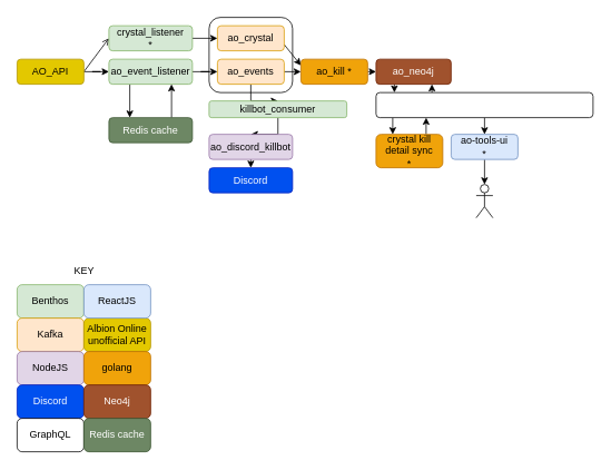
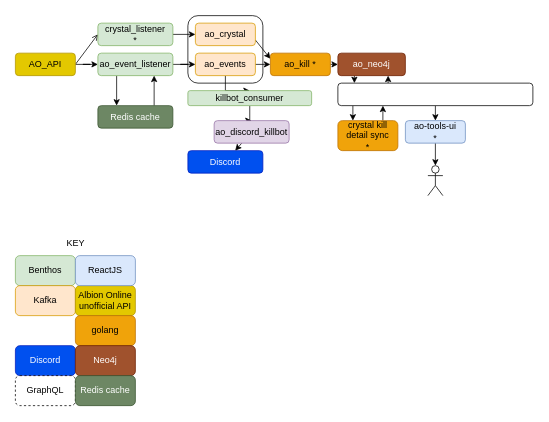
- <mxCell id="16" value="ao_discord_killbot" style="rounded=1;whiteSpace=wrap;html=1;fillColor=#e1d5e7;strokeColor=#9673a6;fontColor=#000000;" parent="1" vertex="1"><mxGeometry x="250" y="160" width="100" height="30" as="geometry" /></mxCell>
+ <mxCell id="16" value="ao_discord_killbot" style="rounded=1;whiteSpace=wrap;html=1;fillColor=#e1d5e7;strokeColor=#9673a6;fontColor=#000000;" parent="1" vertex="1"><mxGeometry x="285" y="160" width="100" height="30" as="geometry" /></mxCell>
- <mxCell id="17" value="NodeJS" style="rounded=1;whiteSpace=wrap;html=1;fillColor=#e1d5e7;strokeColor=#9673a6;fontColor=#000000;" parent="1" vertex="1"><mxGeometry x="20" y="420" width="80" height="40" as="geometry" /></mxCell>
- <mxCell id="43" value="GraphQL" style="rounded=1;whiteSpace=wrap;html=1;fontColor=#000000;" parent="1" vertex="1"><mxGeometry x="20" y="500" width="80" height="40" as="geometry" /></mxCell>
+ <mxCell id="43" value="GraphQL" style="rounded=1;whiteSpace=wrap;html=1;fontColor=#000000;dashed=1;" parent="1" vertex="1"><mxGeometry x="20" y="500" width="80" height="40" as="geometry" /></mxCell>
